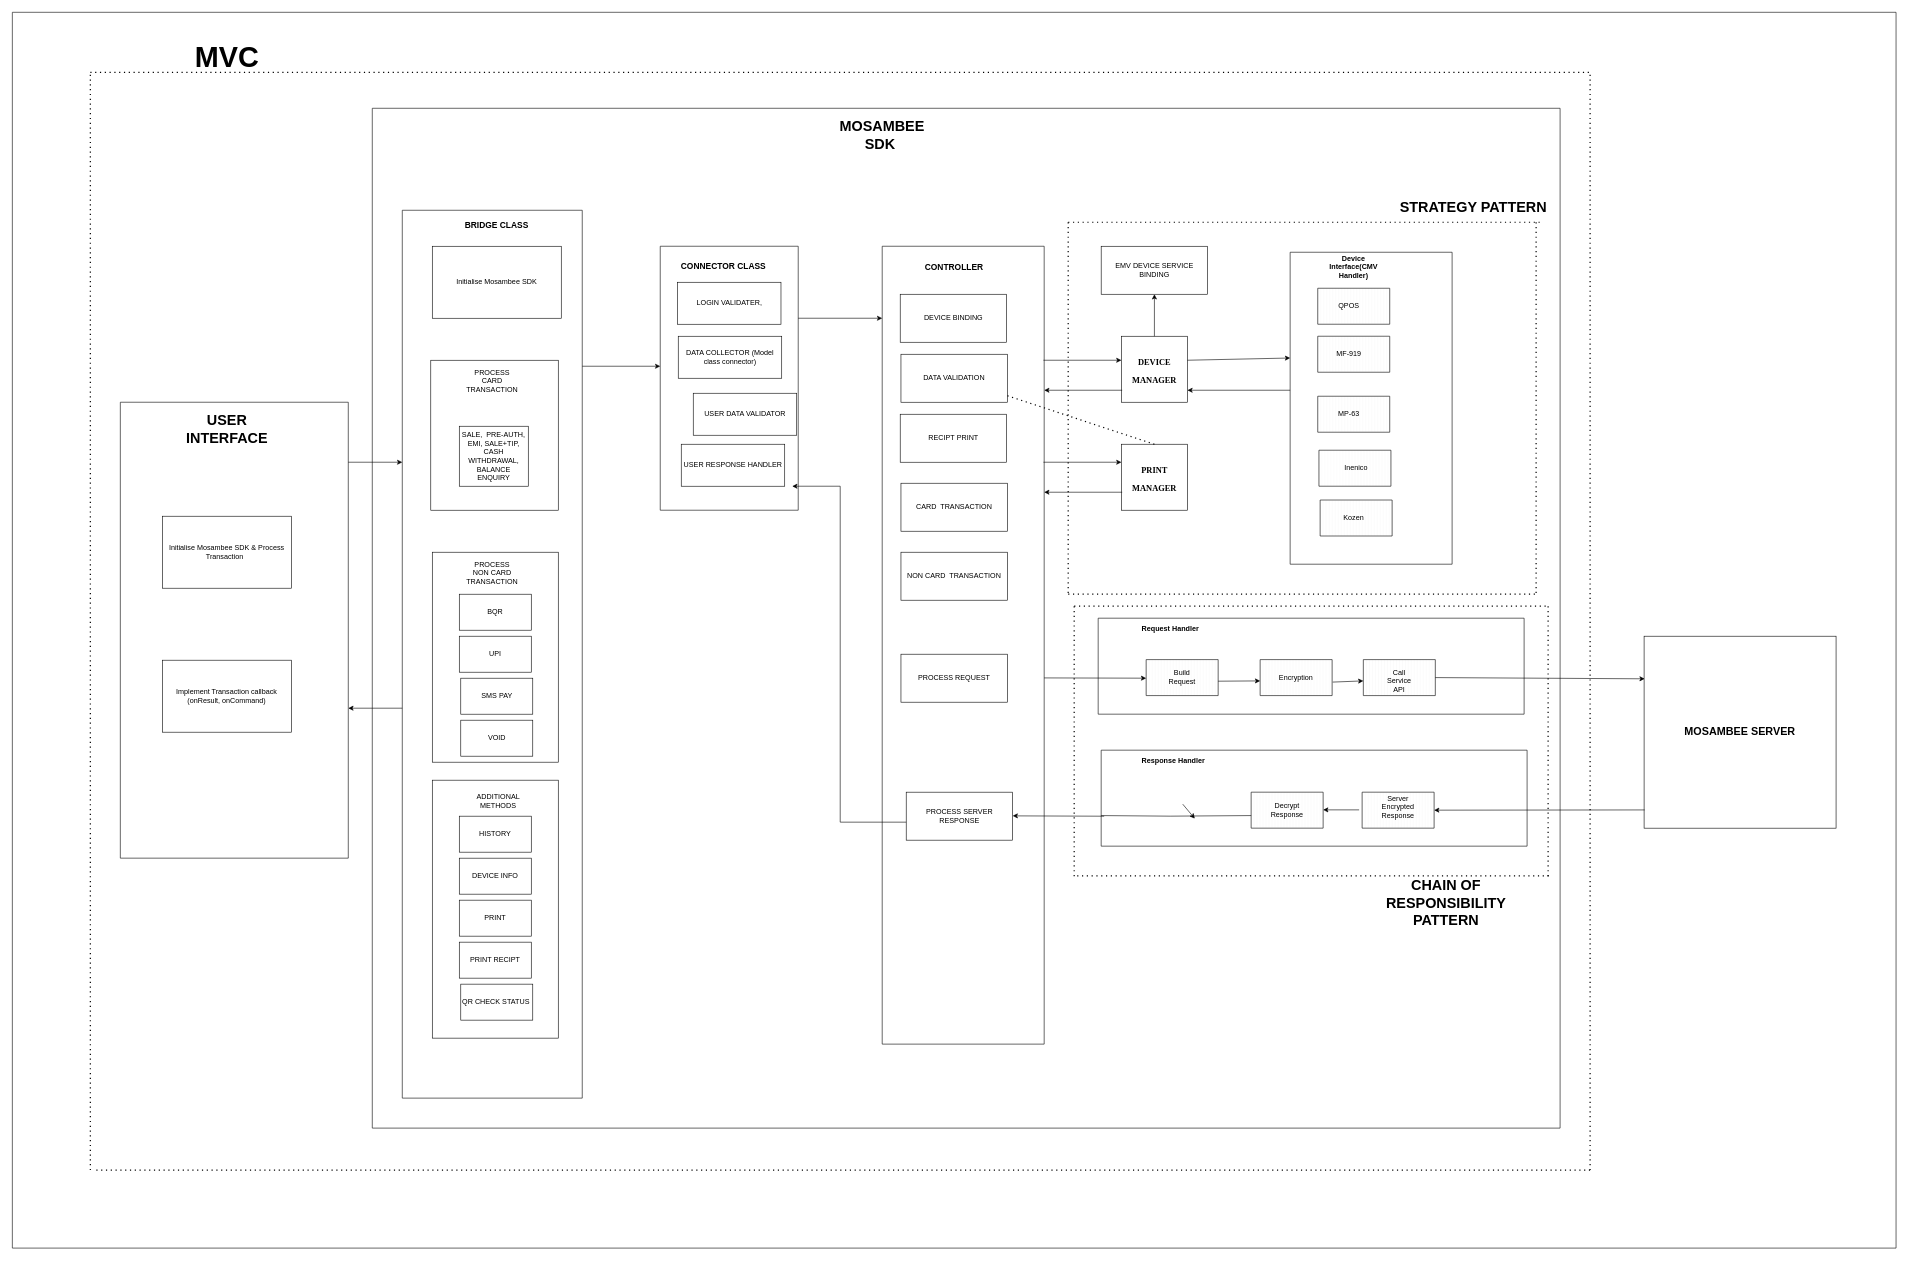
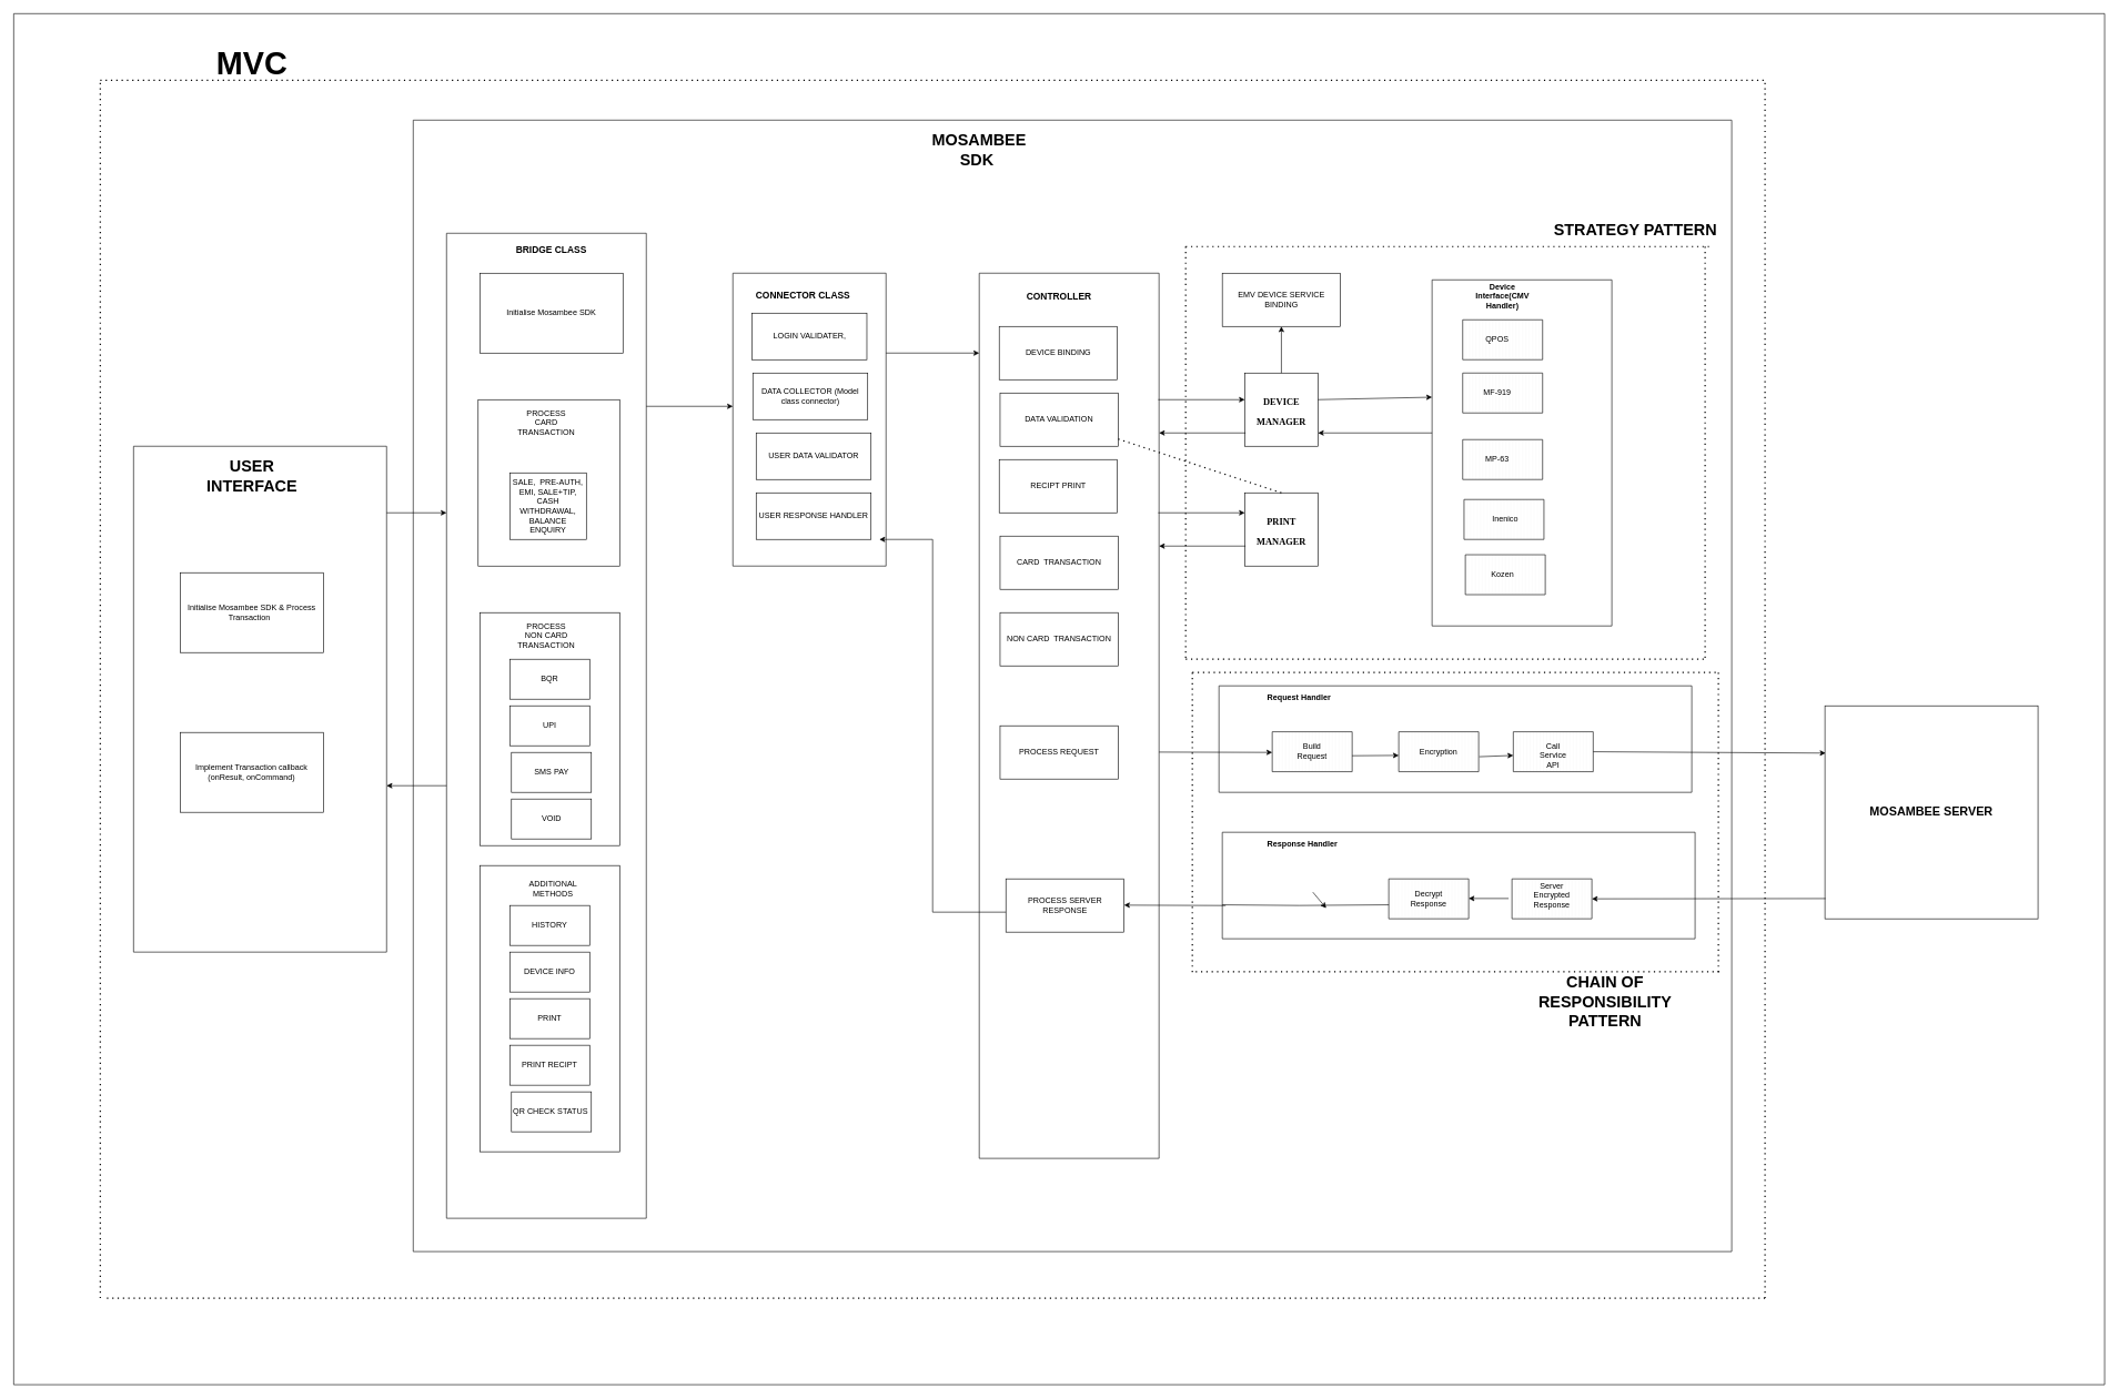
- <mxCell id="30" value="USER DATA VALIDATOR" style="rounded=0;whiteSpace=wrap;html=1;" parent="26" vertex="1"><mxGeometry x="55" y="245" width="172.5" height="70" as="geometry" /></mxCell>
+ <mxCell id="30" value="USER DATA VALIDATOR" style="rounded=0;whiteSpace=wrap;html=1;" parent="26" vertex="1"><mxGeometry x="35" y="240" width="172.5" height="70" as="geometry" /></mxCell>
